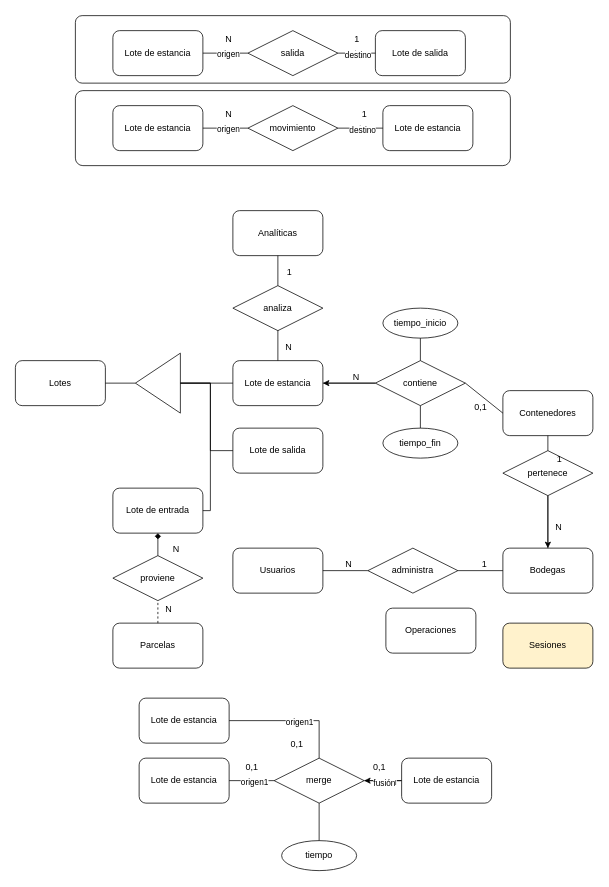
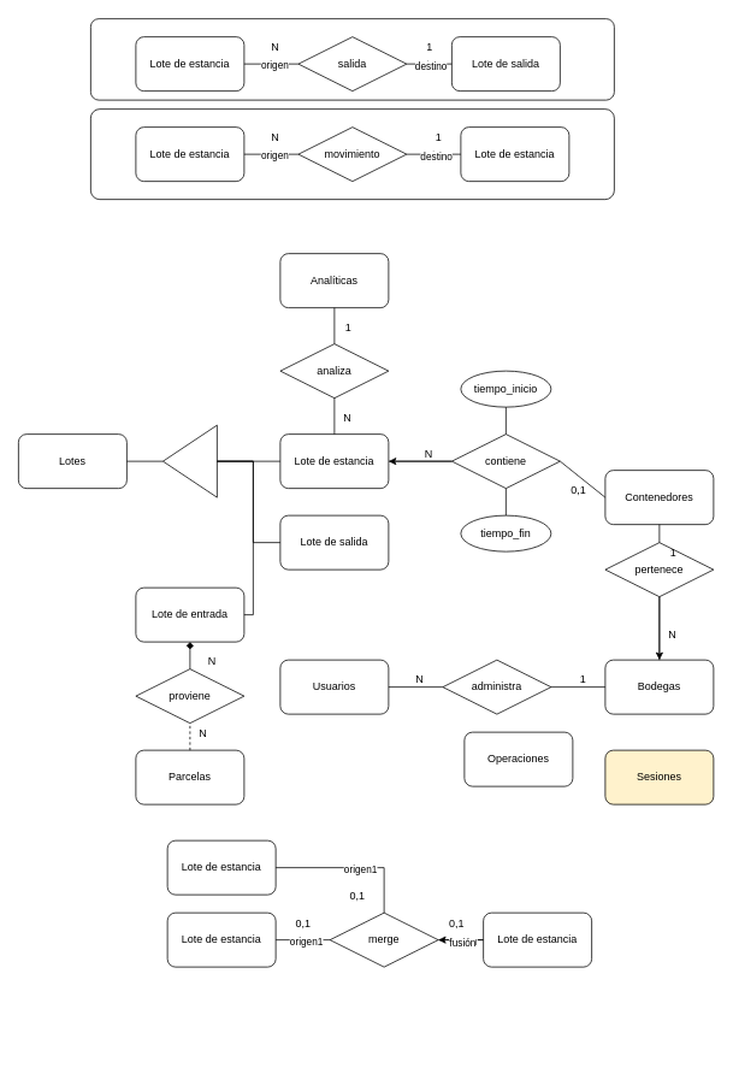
- <mxCell id="87" value="" style="endArrow=none;html=1;rounded=0;entryX=0.5;entryY=0;entryDx=0;entryDy=0;exitX=0.5;exitY=1;exitDx=0;exitDy=0;" edge="1" parent="1" source="71" target="86"><mxGeometry relative="1" as="geometry"><mxPoint x="450" y="1100" as="sourcePoint" /><mxPoint x="390" y="1100" as="targetPoint" /></mxGeometry></mxCell>
- <mxCell id="86" value="tiempo" style="ellipse;whiteSpace=wrap;html=1;align=center;" vertex="1" parent="1"><mxGeometry x="375" y="1120" width="100" height="40" as="geometry" /></mxCell>
